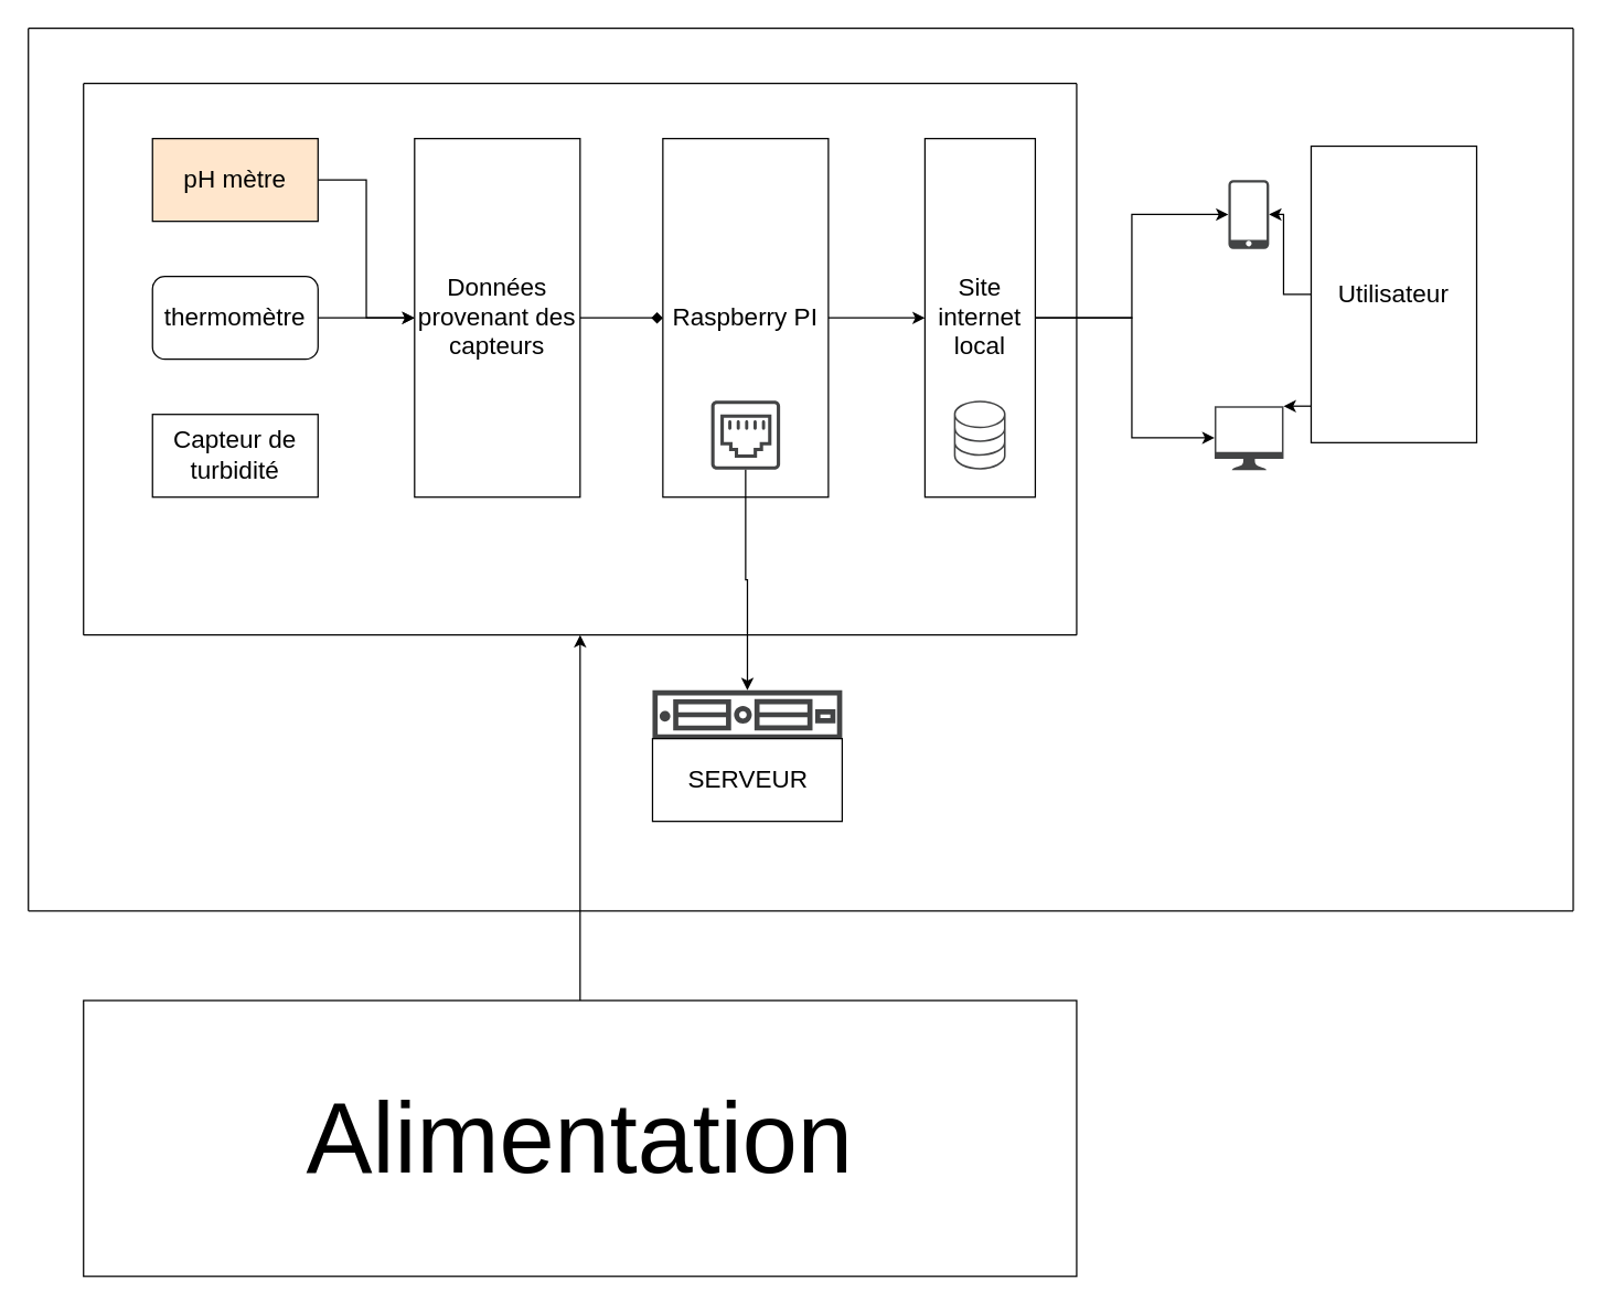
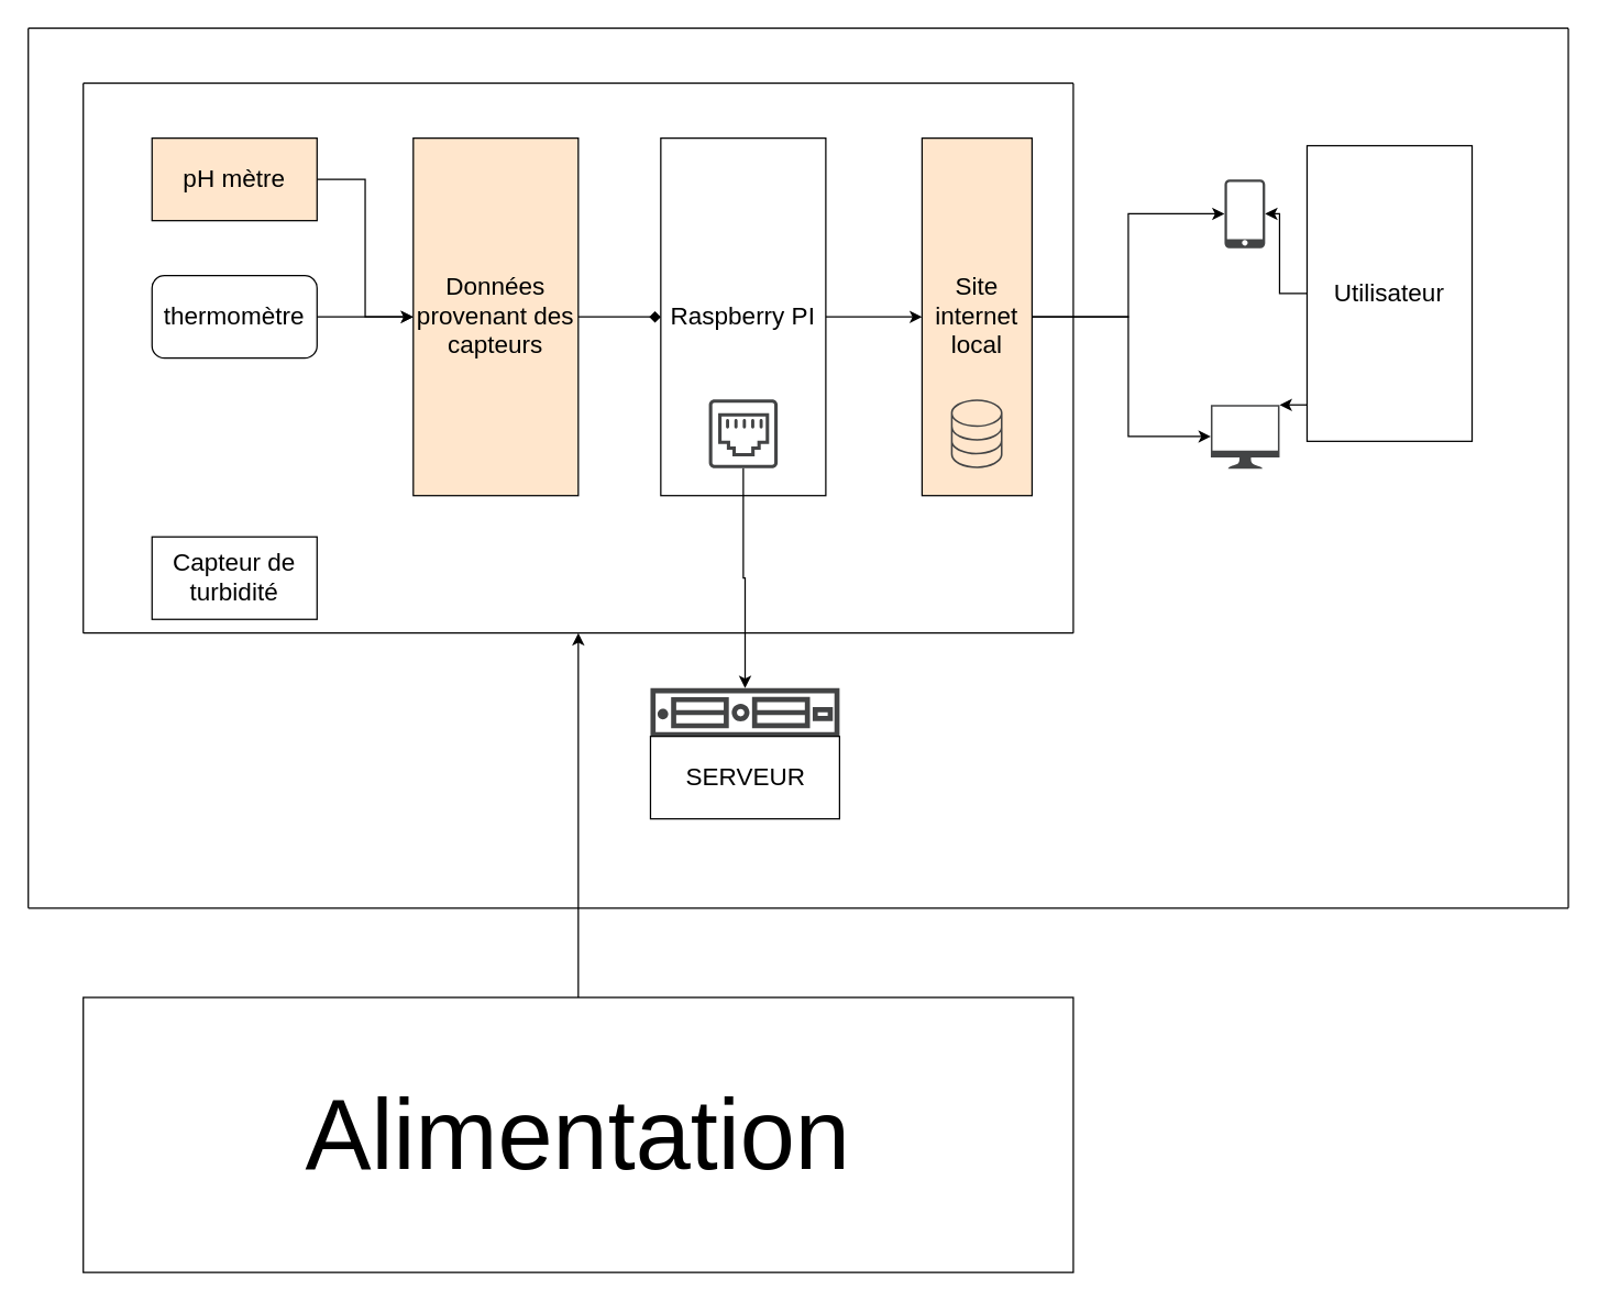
- <mxCell id="10" value="&lt;font style=&quot;font-size: 18px&quot;&gt;Données provenant des capteurs&lt;/font&gt;" style="rounded=0;whiteSpace=wrap;html=1;" vertex="1" parent="1"><mxGeometry x="300" y="100" width="120" height="260" as="geometry" /></mxCell>
+ <mxCell id="10" value="&lt;font style=&quot;font-size: 18px&quot;&gt;Données provenant des capteurs&lt;/font&gt;" style="rounded=0;whiteSpace=wrap;html=1;fillColor=#ffe6cc;" vertex="1" parent="1"><mxGeometry x="300" y="100" width="120" height="260" as="geometry" /></mxCell>
- <mxCell id="13" value="&lt;font style=&quot;font-size: 18px&quot;&gt;Site internet local&lt;/font&gt;" style="rounded=0;whiteSpace=wrap;html=1;" vertex="1" parent="1"><mxGeometry x="670" y="100" width="80" height="260" as="geometry" /></mxCell>
+ <mxCell id="13" value="&lt;font style=&quot;font-size: 18px&quot;&gt;Site internet local&lt;/font&gt;" style="rounded=0;whiteSpace=wrap;html=1;fillColor=#ffe6cc;" vertex="1" parent="1"><mxGeometry x="670" y="100" width="80" height="260" as="geometry" /></mxCell>
- <mxCell id="4" value="&lt;font style=&quot;font-size: 18px&quot;&gt;Capteur de turbidité&lt;/font&gt;" style="rounded=0;whiteSpace=wrap;html=1;" vertex="1" parent="1"><mxGeometry x="110" y="300" width="120" height="60" as="geometry" /></mxCell>
+ <mxCell id="4" value="&lt;font style=&quot;font-size: 18px&quot;&gt;Capteur de turbidité&lt;/font&gt;" style="rounded=0;whiteSpace=wrap;html=1;" vertex="1" parent="1"><mxGeometry x="110" y="390" width="120" height="60" as="geometry" /></mxCell>
